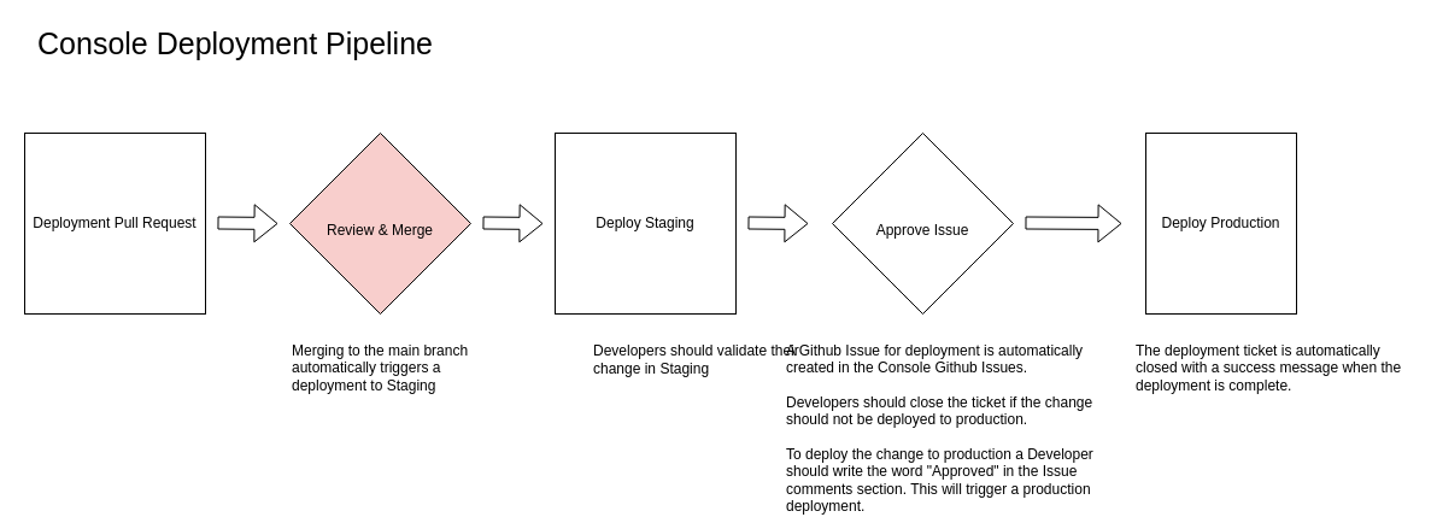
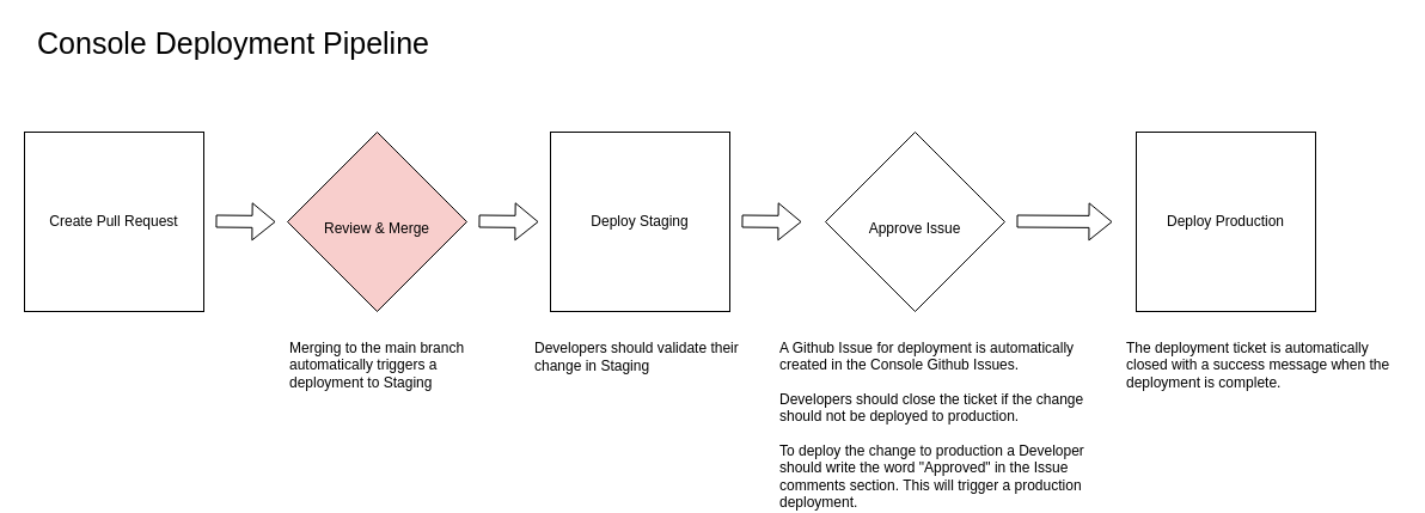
- <mxCell id="2" value="Deployment Pull Request" style="whiteSpace=wrap;html=1;aspect=fixed;" vertex="1" parent="1"><mxGeometry x="20" y="110" width="150" height="150" as="geometry" /></mxCell>
+ <mxCell id="2" value="Create Pull Request" style="whiteSpace=wrap;html=1;aspect=fixed;" vertex="1" parent="1"><mxGeometry x="20" y="110" width="150" height="150" as="geometry" /></mxCell>
- <mxCell id="4" value="Deploy Production" style="whiteSpace=wrap;html=1;aspect=fixed;" vertex="1" parent="1"><mxGeometry x="950" y="110" width="125" height="150" as="geometry" /></mxCell>
+ <mxCell id="4" value="Deploy Production" style="whiteSpace=wrap;html=1;aspect=fixed;" vertex="1" parent="1"><mxGeometry x="950" y="110" width="150" height="150" as="geometry" /></mxCell>
- <mxCell id="13" value="Developers should validate their change in Staging" style="text;html=1;strokeColor=none;fillColor=none;align=left;verticalAlign=middle;whiteSpace=wrap;rounded=0;fontSize=12;" vertex="1" parent="1"><mxGeometry x="490" y="283" width="180" height="30" as="geometry" /></mxCell>
+ <mxCell id="13" value="Developers should validate their change in Staging" style="text;html=1;strokeColor=none;fillColor=none;align=left;verticalAlign=middle;whiteSpace=wrap;rounded=0;fontSize=12;" vertex="1" parent="1"><mxGeometry x="445" y="283" width="180" height="30" as="geometry" /></mxCell>
